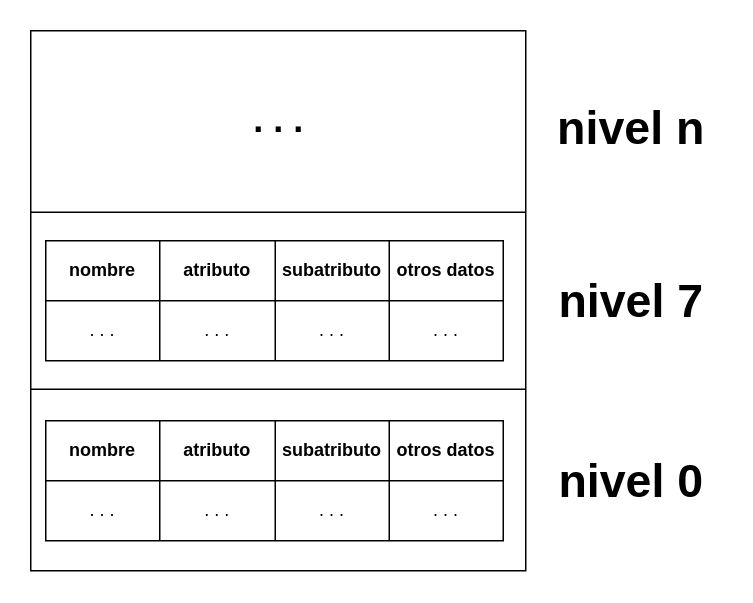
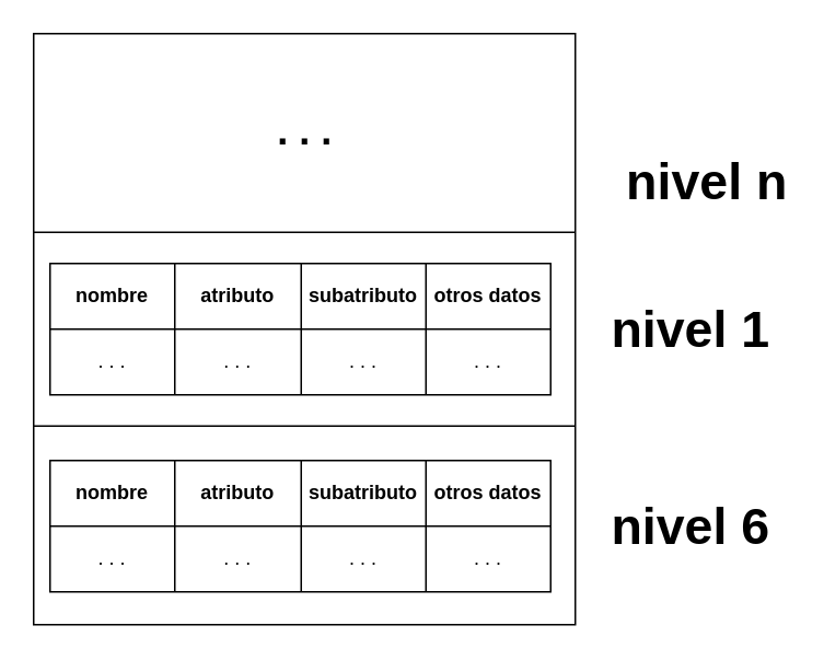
- <mxCell id="34" value="&lt;font style=&quot;font-size: 31px;&quot;&gt;&lt;b&gt;nivel n&lt;/b&gt;&lt;/font&gt;" style="text;html=1;align=center;verticalAlign=middle;resizable=0;points=[];autosize=1;strokeColor=none;fillColor=none;" vertex="1" parent="1"><mxGeometry x="360" y="60" width="120" height="50" as="geometry" /></mxCell>
+ <mxCell id="34" value="&lt;font style=&quot;font-size: 31px;&quot;&gt;&lt;b&gt;nivel n&lt;/b&gt;&lt;/font&gt;" style="text;html=1;align=center;verticalAlign=middle;resizable=0;points=[];autosize=1;strokeColor=none;fillColor=none;" vertex="1" parent="1"><mxGeometry x="370" y="85" width="120" height="50" as="geometry" /></mxCell>
- <mxCell id="33" value="&lt;font style=&quot;font-size: 31px;&quot;&gt;&lt;b&gt;nivel 7&lt;/b&gt;&lt;/font&gt;" style="text;html=1;align=center;verticalAlign=middle;resizable=0;points=[];autosize=1;strokeColor=none;fillColor=none;" vertex="1" parent="1"><mxGeometry x="360" y="175" width="120" height="50" as="geometry" /></mxCell>
+ <mxCell id="33" value="&lt;font style=&quot;font-size: 31px;&quot;&gt;&lt;b&gt;nivel 1&lt;/b&gt;&lt;/font&gt;" style="text;html=1;align=center;verticalAlign=middle;resizable=0;points=[];autosize=1;strokeColor=none;fillColor=none;" vertex="1" parent="1"><mxGeometry x="360" y="175" width="120" height="50" as="geometry" /></mxCell>
- <mxCell id="32" value="&lt;font style=&quot;font-size: 31px;&quot;&gt;&lt;b&gt;nivel 0&lt;/b&gt;&lt;/font&gt;" style="text;html=1;align=center;verticalAlign=middle;resizable=0;points=[];autosize=1;strokeColor=none;fillColor=none;" vertex="1" parent="1"><mxGeometry x="360" y="295" width="120" height="50" as="geometry" /></mxCell>
+ <mxCell id="32" value="&lt;font style=&quot;font-size: 31px;&quot;&gt;&lt;b&gt;nivel 6&lt;/b&gt;&lt;/font&gt;" style="text;html=1;align=center;verticalAlign=middle;resizable=0;points=[];autosize=1;strokeColor=none;fillColor=none;" vertex="1" parent="1"><mxGeometry x="360" y="295" width="120" height="50" as="geometry" /></mxCell>
